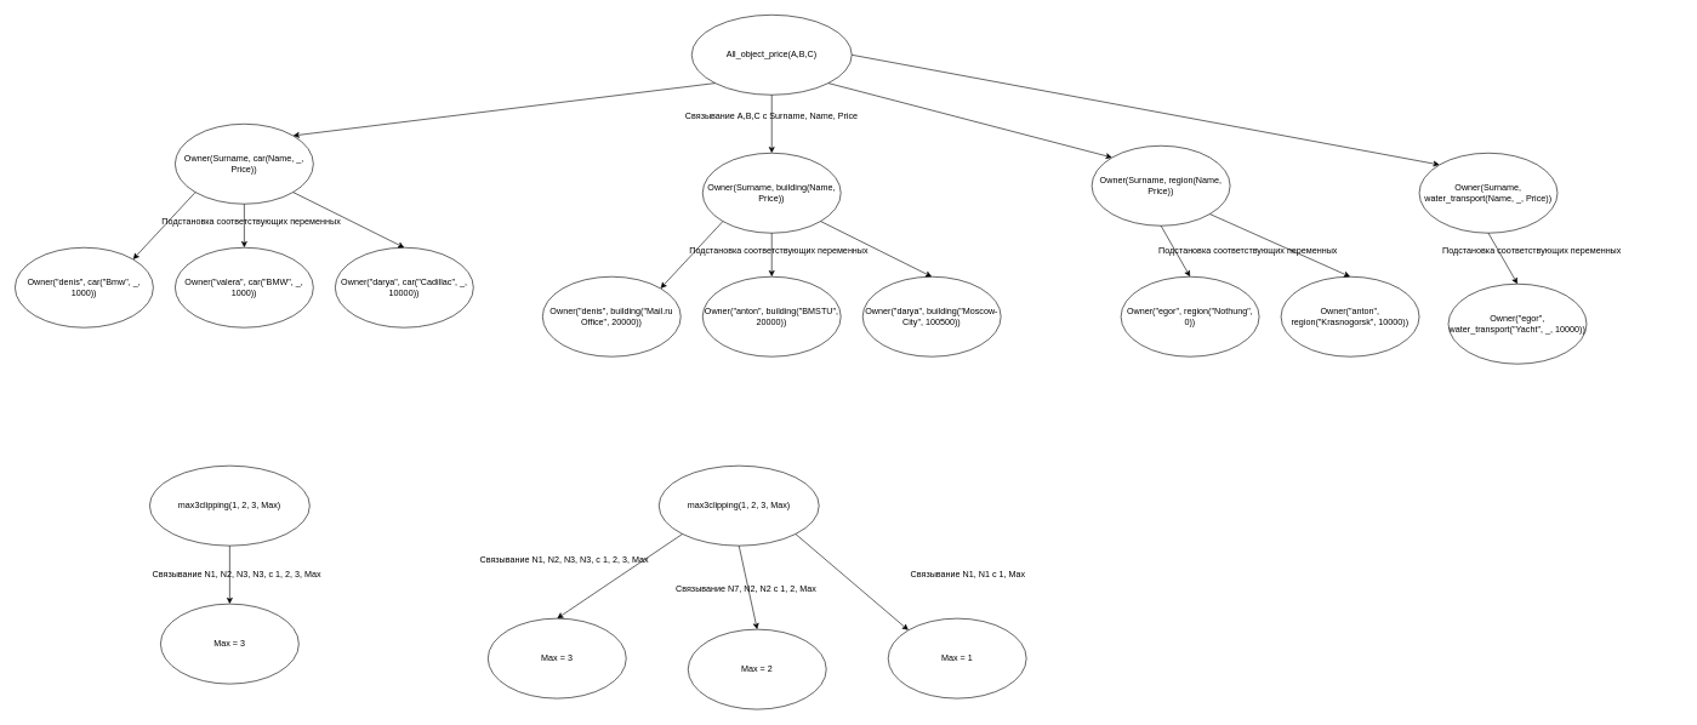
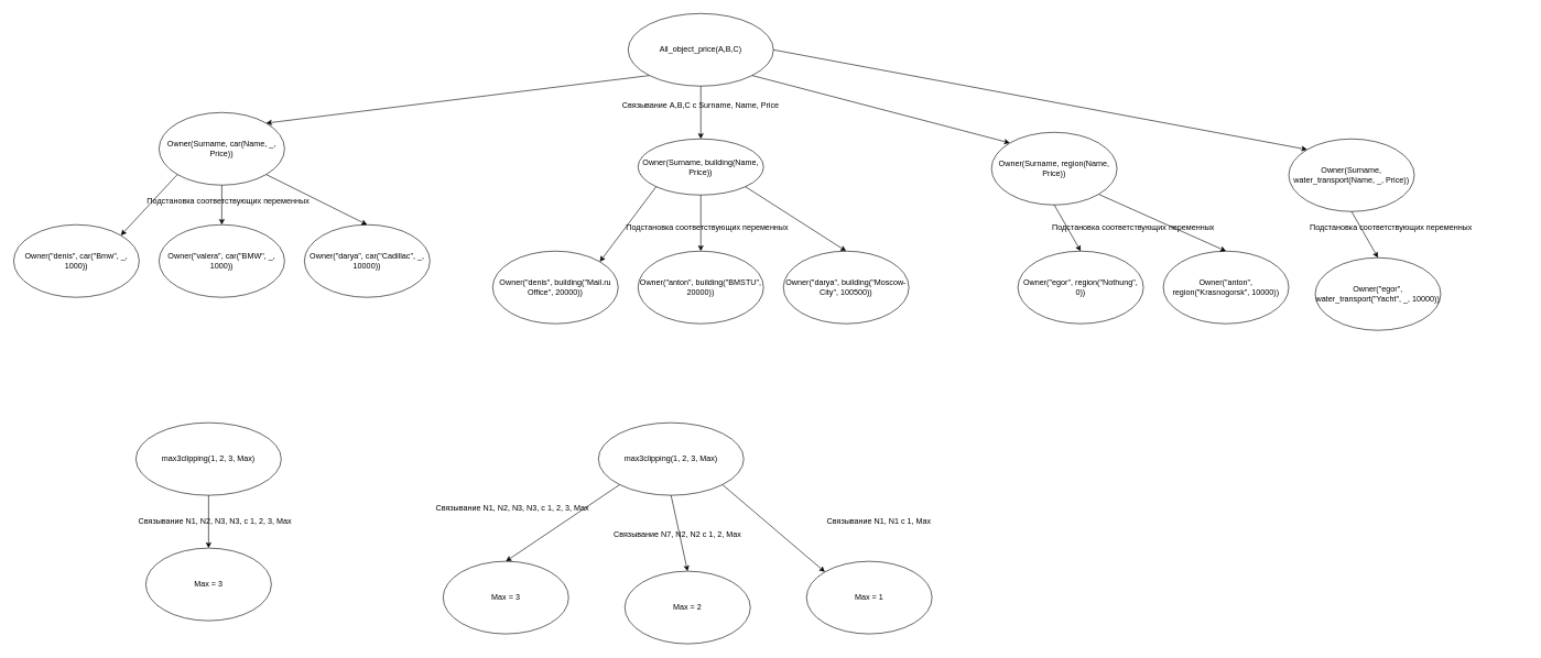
- <mxCell id="13" value="Owner(Surname, building(Name, Price))" style="ellipse;whiteSpace=wrap;html=1;" vertex="1" parent="1"><mxGeometry x="965" y="210" width="190" height="110" as="geometry" /></mxCell>
+ <mxCell id="13" value="Owner(Surname, building(Name, Price))" style="ellipse;whiteSpace=wrap;html=1;" vertex="1" parent="1"><mxGeometry x="965" y="210" width="190" height="85" as="geometry" /></mxCell>
